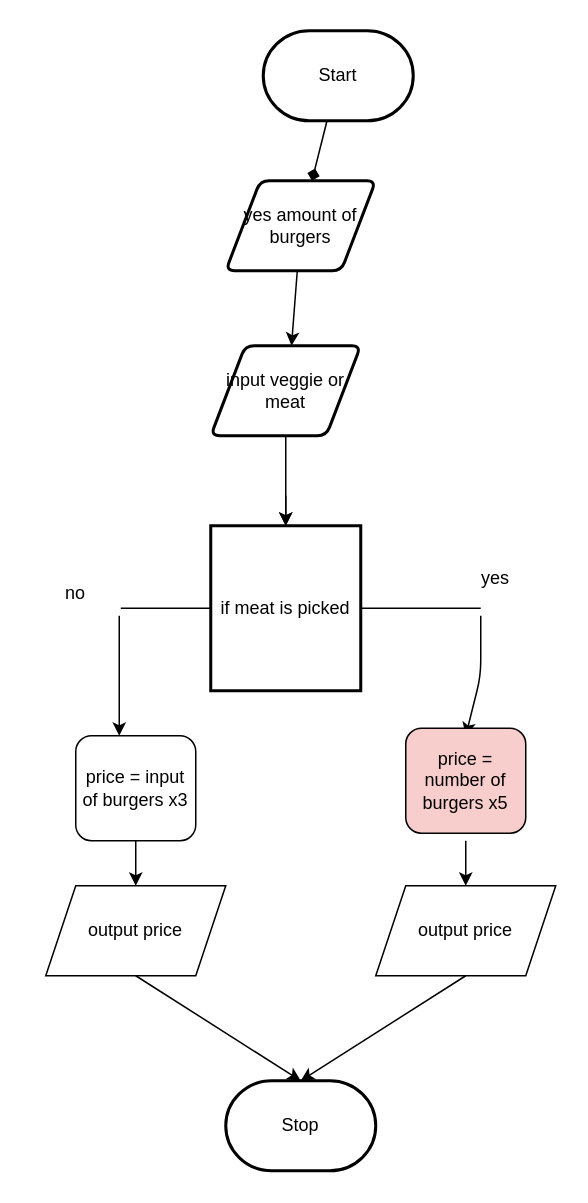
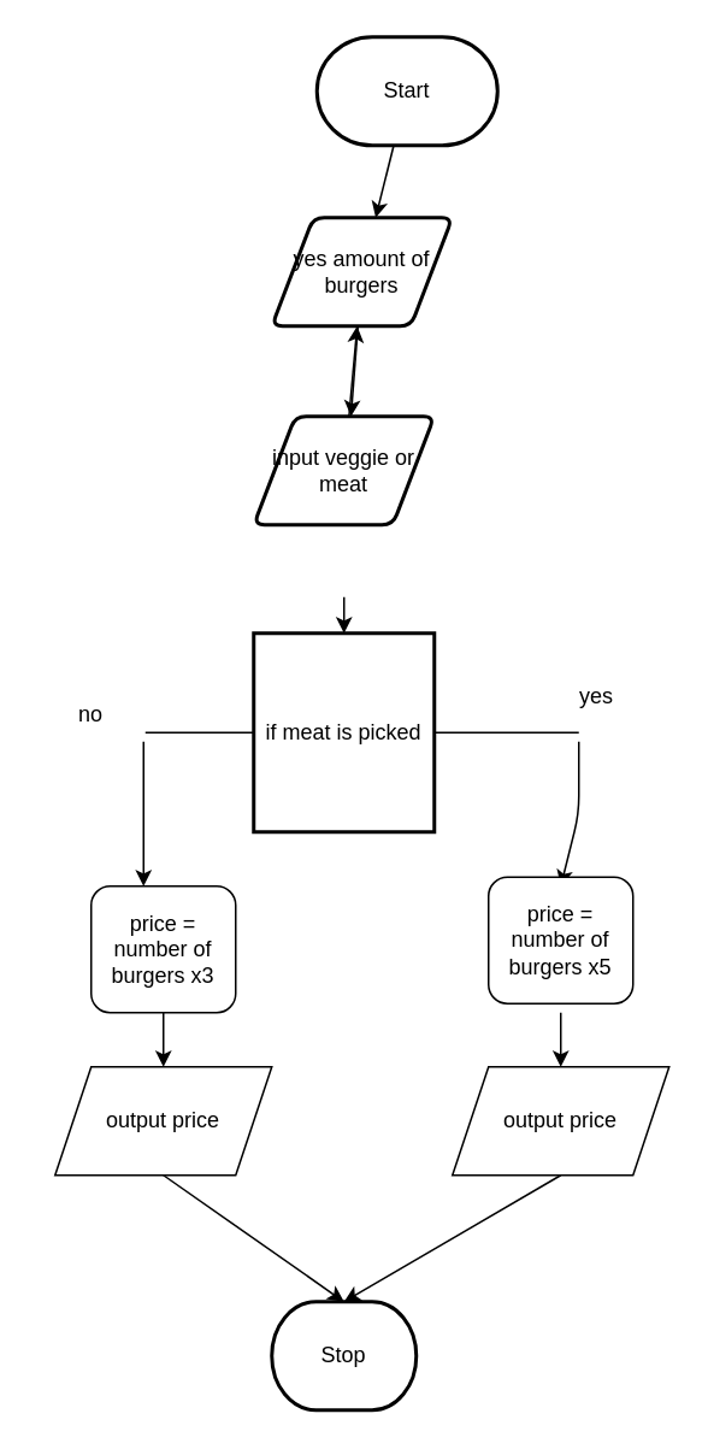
- <mxCell id="2" style="edgeStyle=none;html=1;endArrow=diamond;" edge="1" parent="1" source="3" target="5"><mxGeometry relative="1" as="geometry" /></mxCell>
+ <mxCell id="2" style="edgeStyle=none;html=1;" edge="1" parent="1" source="3" target="5"><mxGeometry relative="1" as="geometry" /></mxCell>
- <mxCell id="15" value="" style="edgeStyle=none;html=1;" edge="1" parent="1" source="16" target="8"><mxGeometry relative="1" as="geometry" /></mxCell>
+ <mxCell id="15" value="" style="edgeStyle=none;html=1;" edge="1" parent="1" source="16" target="5"><mxGeometry relative="1" as="geometry" /></mxCell>
- <mxCell id="19" value="price = number of burgers x5" style="rounded=1;whiteSpace=wrap;html=1;fillColor=#f8cecc;" vertex="1" parent="1"><mxGeometry x="270" y="485" width="80" height="70" as="geometry" /></mxCell>
+ <mxCell id="19" value="price = number of burgers x5" style="rounded=1;whiteSpace=wrap;html=1;" vertex="1" parent="1"><mxGeometry x="270" y="485" width="80" height="70" as="geometry" /></mxCell>
- <mxCell id="18" value="price = input of burgers x3" style="rounded=1;whiteSpace=wrap;html=1;" vertex="1" parent="1"><mxGeometry x="50" y="490" width="80" height="70" as="geometry" /></mxCell>
+ <mxCell id="18" value="price = number of burgers x3" style="rounded=1;whiteSpace=wrap;html=1;" vertex="1" parent="1"><mxGeometry x="50" y="490" width="80" height="70" as="geometry" /></mxCell>
- <mxCell id="7" value="Stop" style="strokeWidth=2;html=1;shape=mxgraph.flowchart.terminator;whiteSpace=wrap;" vertex="1" parent="1"><mxGeometry x="150" y="720" width="100" height="60" as="geometry" /></mxCell>
+ <mxCell id="7" value="Stop" style="strokeWidth=2;html=1;shape=mxgraph.flowchart.terminator;whiteSpace=wrap;" vertex="1" parent="1"><mxGeometry x="150" y="720" width="80" height="60" as="geometry" /></mxCell>
